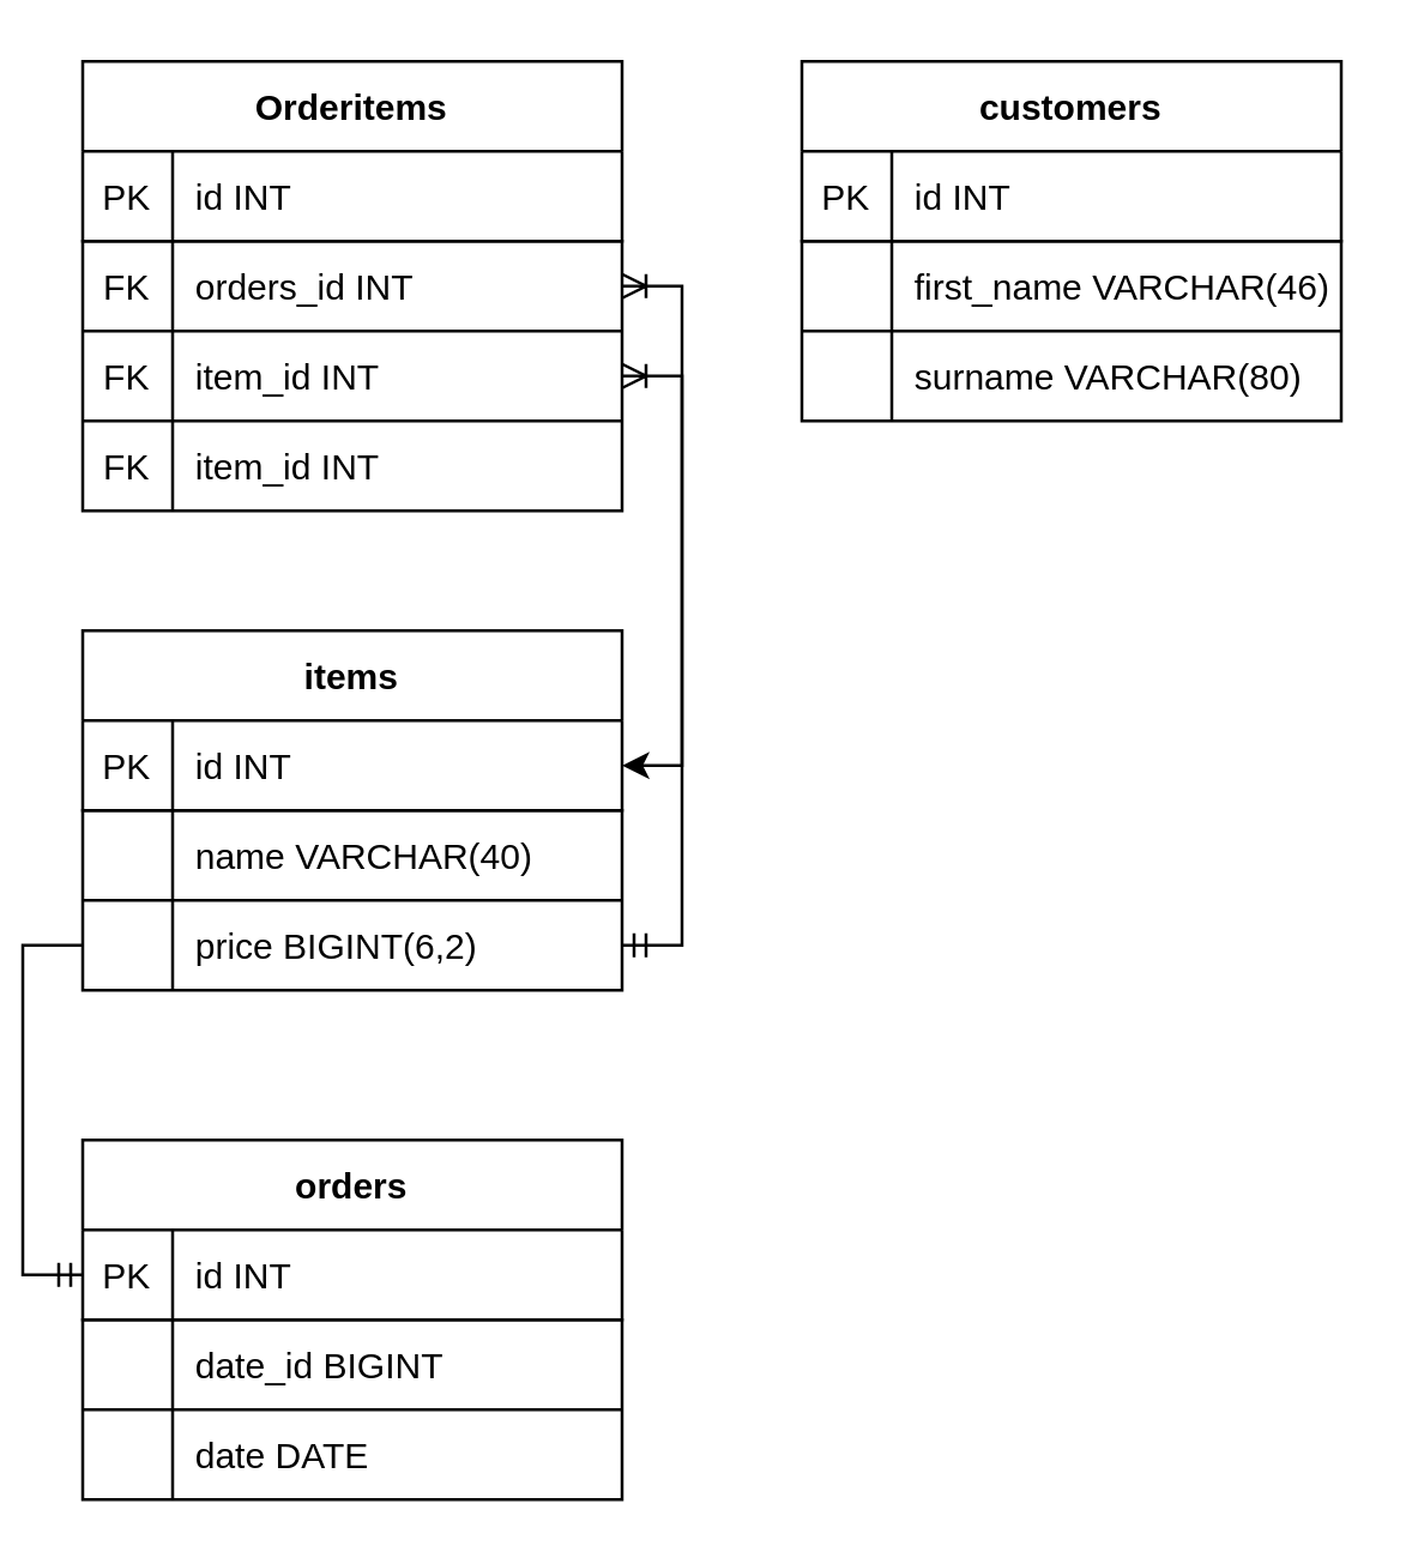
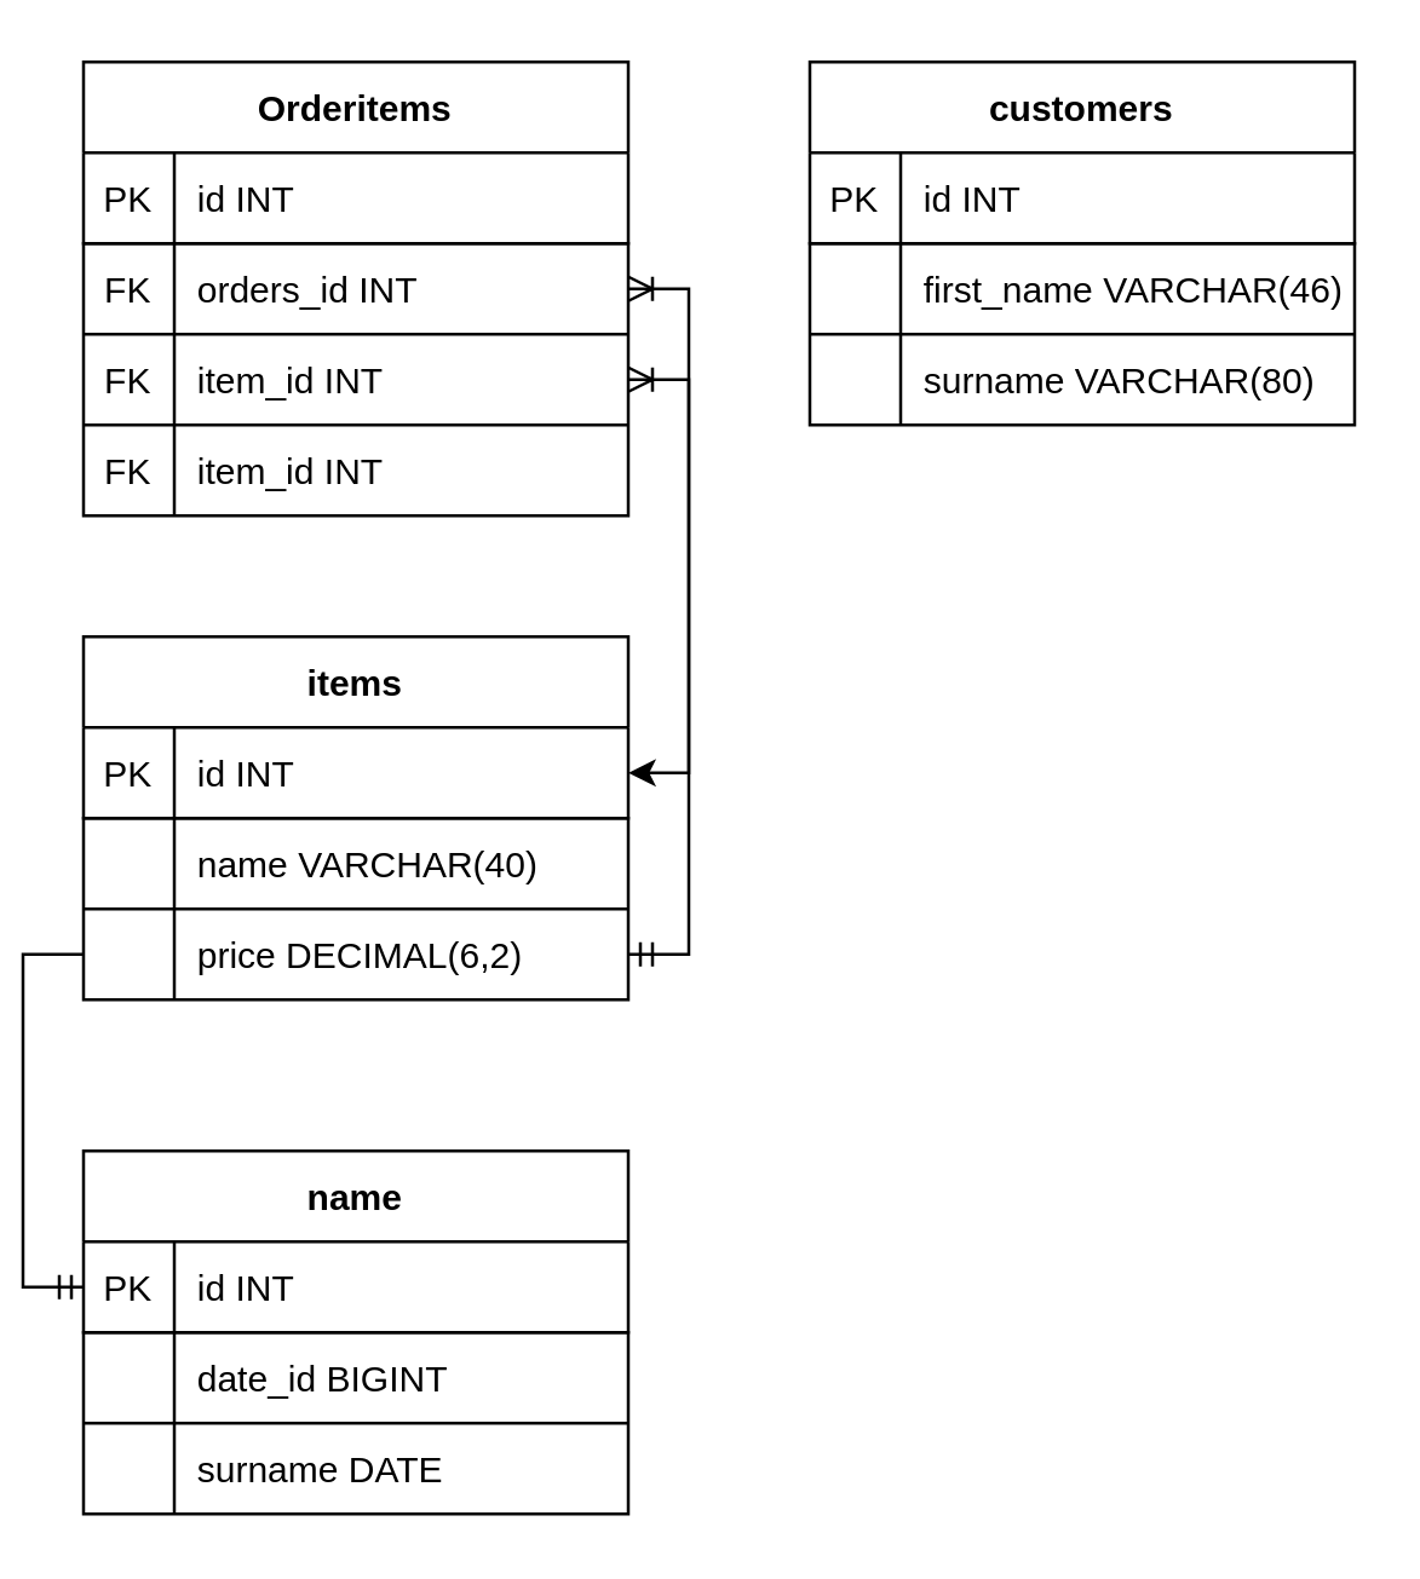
- <mxCell id="24" value="price BIGINT(6,2)" style="shape=partialRectangle;connectable=0;fillColor=none;top=0;left=0;bottom=0;right=0;align=left;spacingLeft=6;overflow=hidden;" vertex="1" parent="22"><mxGeometry x="30" width="150" height="30" as="geometry"><mxRectangle width="150" height="30" as="alternateBounds" /></mxGeometry></mxCell>
+ <mxCell id="24" value="price DECIMAL(6,2)" style="shape=partialRectangle;connectable=0;fillColor=none;top=0;left=0;bottom=0;right=0;align=left;spacingLeft=6;overflow=hidden;" vertex="1" parent="22"><mxGeometry x="30" width="150" height="30" as="geometry"><mxRectangle width="150" height="30" as="alternateBounds" /></mxGeometry></mxCell>
- <mxCell id="25" value="orders" style="shape=table;startSize=30;container=1;collapsible=1;childLayout=tableLayout;fixedRows=1;rowLines=1;fontStyle=1;align=center;resizeLast=1;resizeLastRow=0;" vertex="1" parent="1"><mxGeometry x="20" y="380" width="180" height="120" as="geometry" /></mxCell>
+ <mxCell id="25" value="name" style="shape=table;startSize=30;container=1;collapsible=1;childLayout=tableLayout;fixedRows=1;rowLines=1;fontStyle=1;align=center;resizeLast=1;resizeLastRow=0;" vertex="1" parent="1"><mxGeometry x="20" y="380" width="180" height="120" as="geometry" /></mxCell>
- <mxCell id="34" value="date DATE" style="shape=partialRectangle;connectable=0;fillColor=none;top=0;left=0;bottom=0;right=0;align=left;spacingLeft=6;overflow=hidden;" vertex="1" parent="32"><mxGeometry x="30" width="150" height="30" as="geometry"><mxRectangle width="150" height="30" as="alternateBounds" /></mxGeometry></mxCell>
+ <mxCell id="34" value="surname DATE" style="shape=partialRectangle;connectable=0;fillColor=none;top=0;left=0;bottom=0;right=0;align=left;spacingLeft=6;overflow=hidden;" vertex="1" parent="32"><mxGeometry x="30" width="150" height="30" as="geometry"><mxRectangle width="150" height="30" as="alternateBounds" /></mxGeometry></mxCell>
